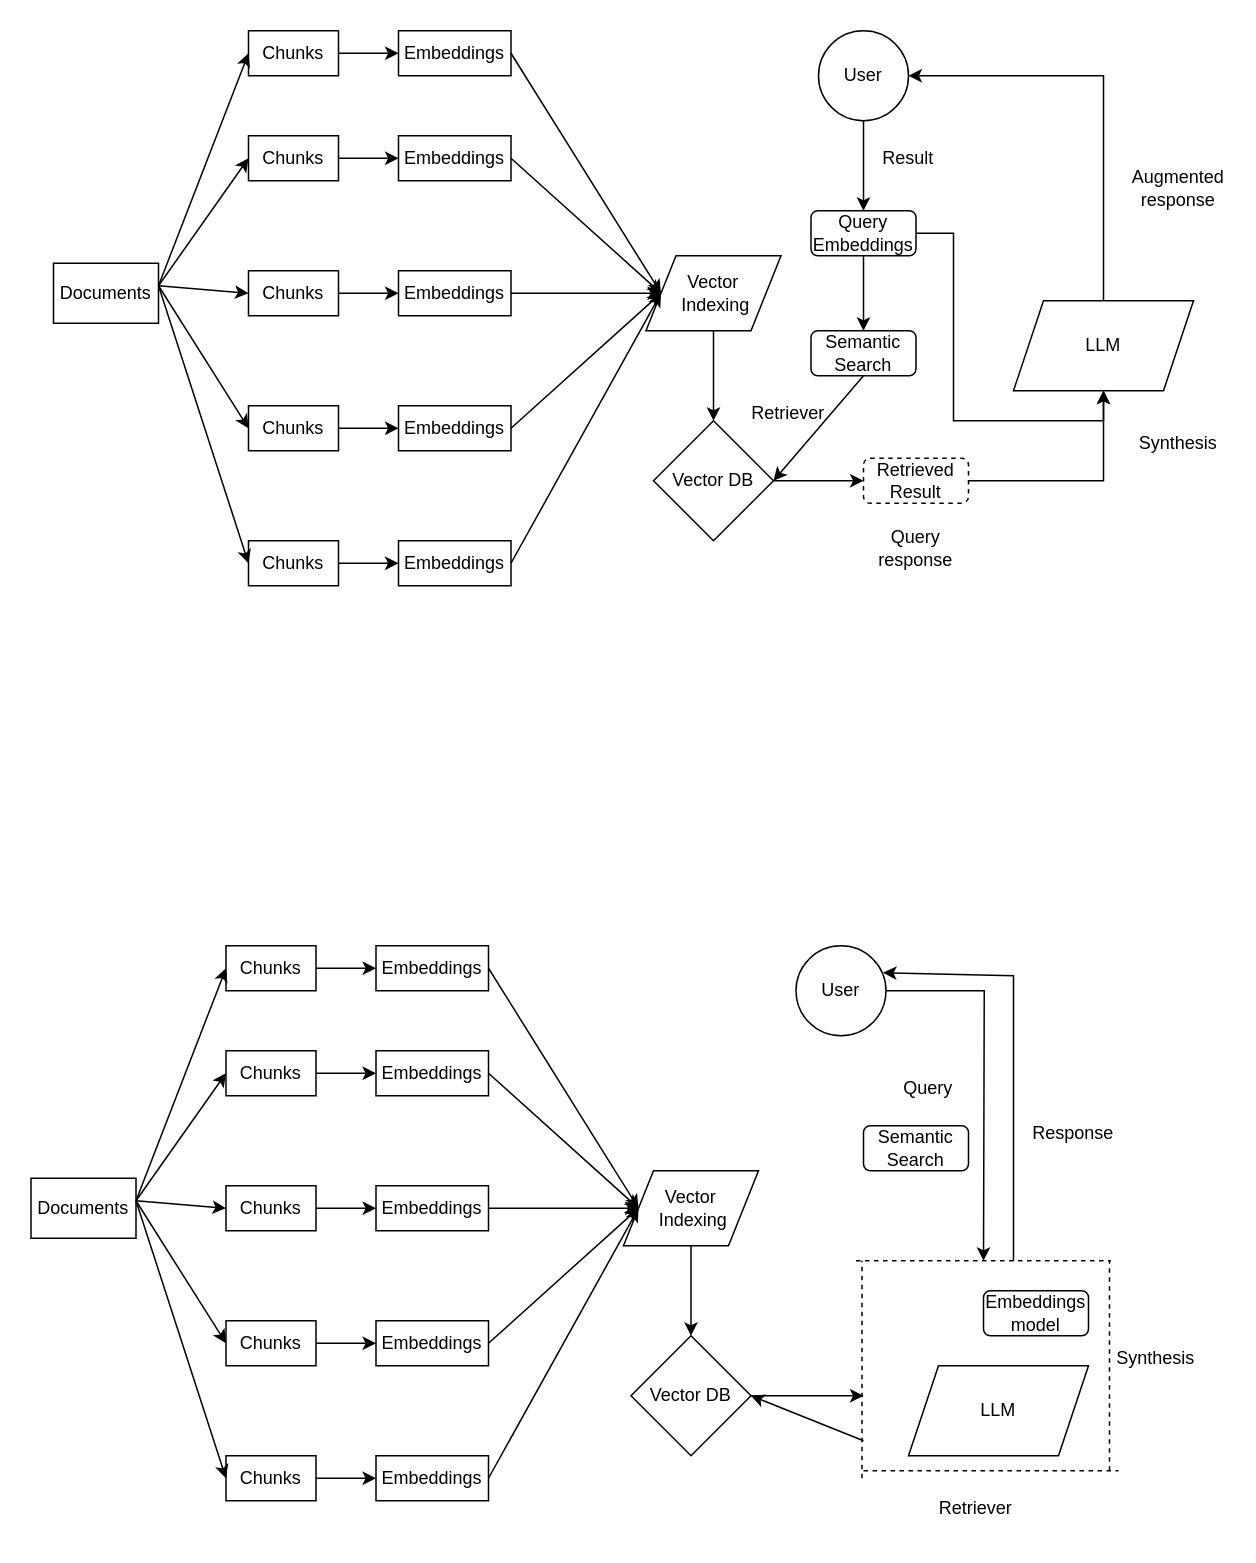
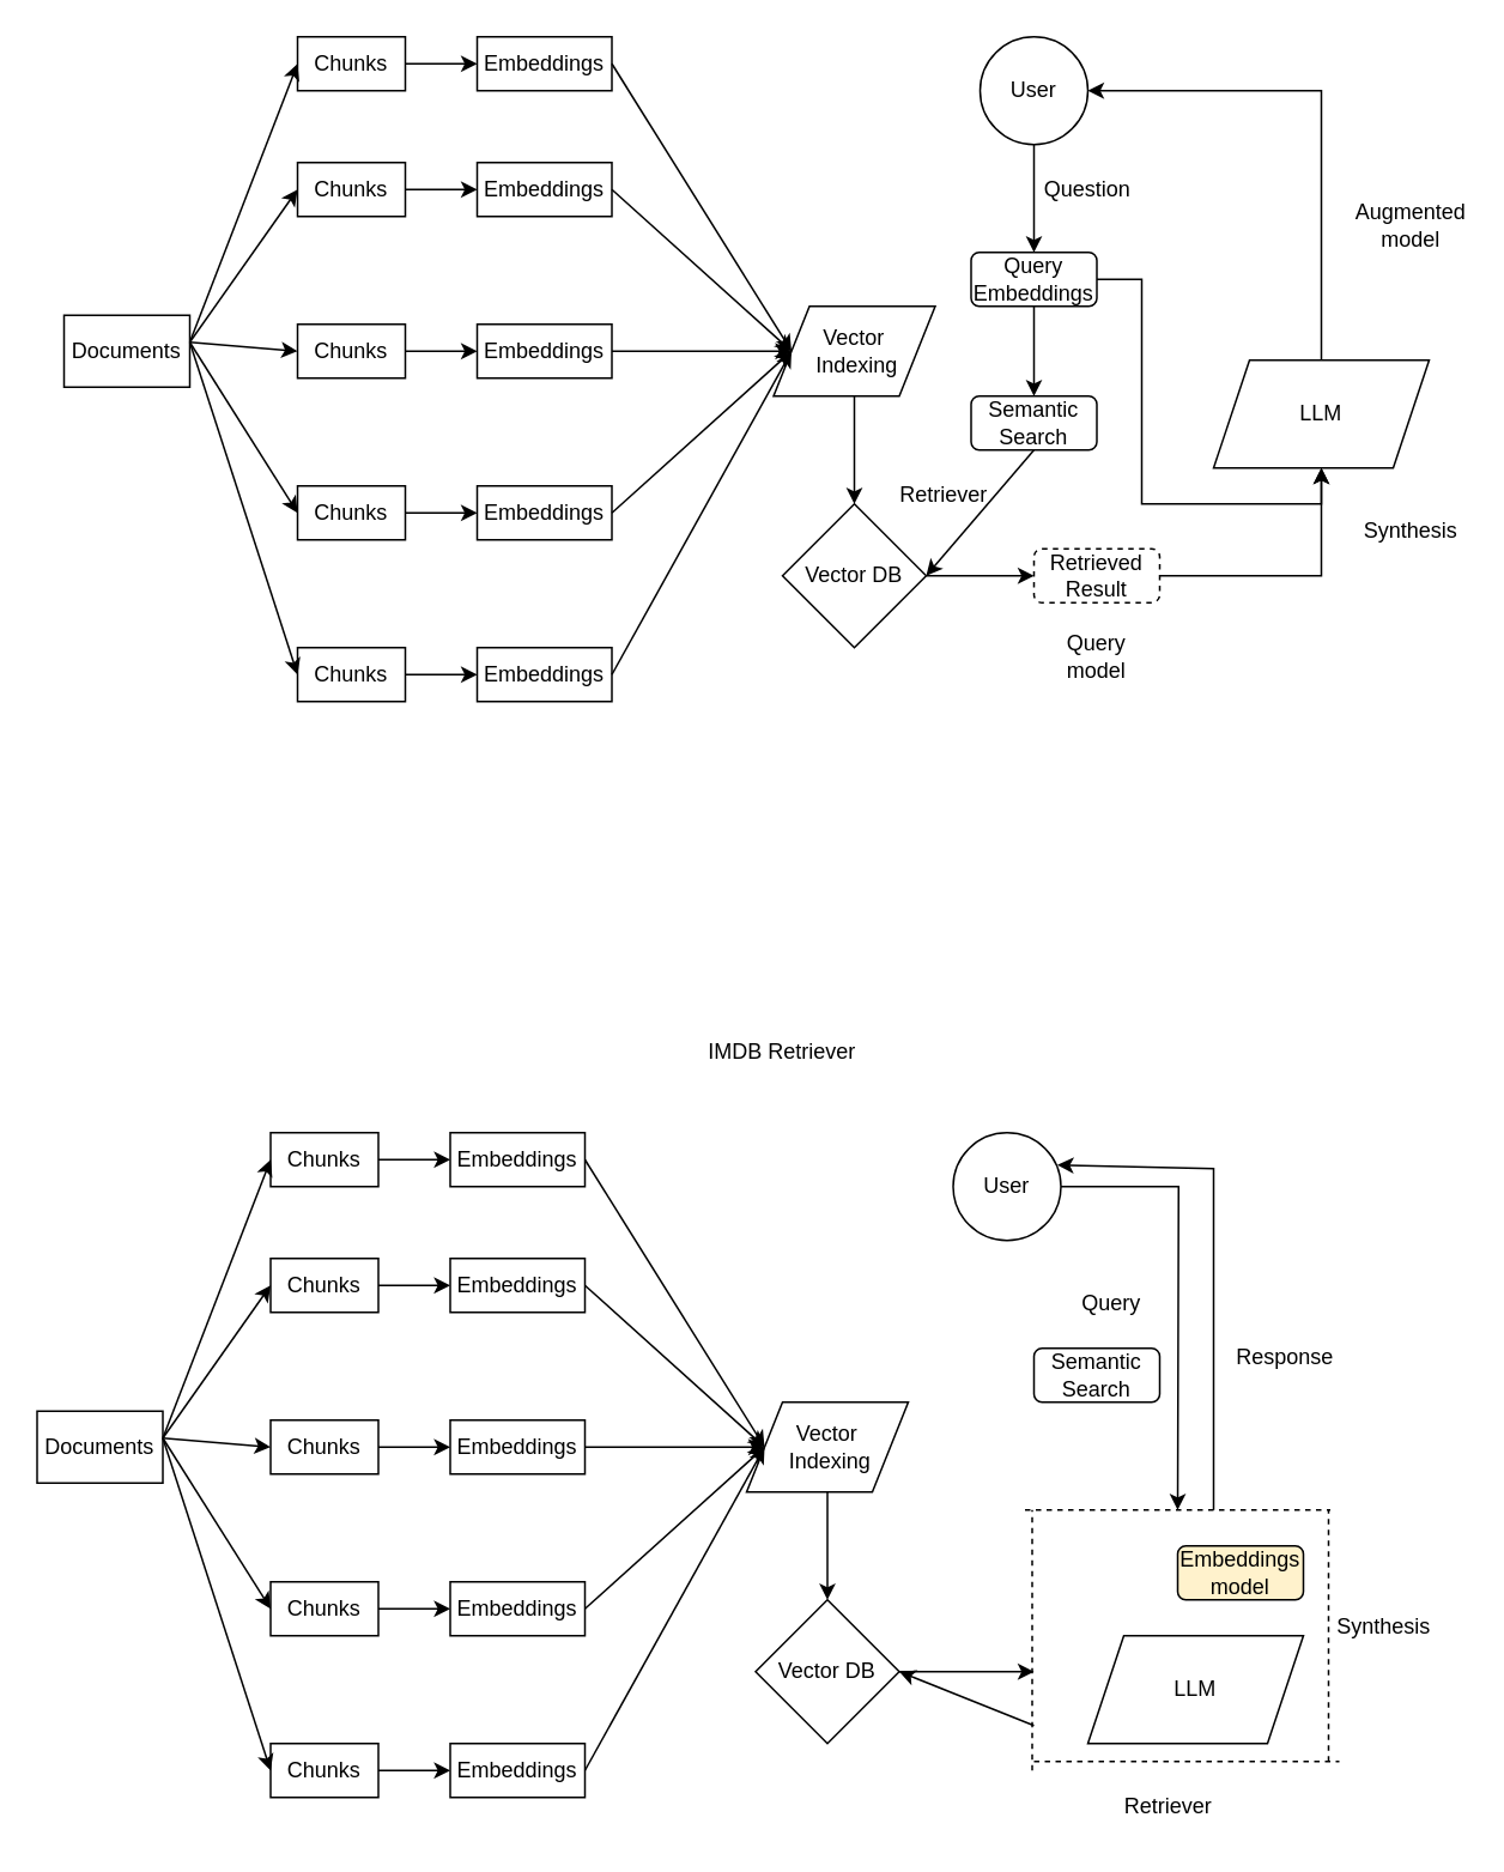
- <mxCell id="44" value="Result" style="text;html=1;align=center;verticalAlign=middle;whiteSpace=wrap;rounded=0;" parent="1" vertex="1"><mxGeometry x="575" y="90" width="60" height="30" as="geometry" /></mxCell>
+ <mxCell id="44" value="Question" style="text;html=1;align=center;verticalAlign=middle;whiteSpace=wrap;rounded=0;" parent="1" vertex="1"><mxGeometry x="575" y="90" width="60" height="30" as="geometry" /></mxCell>
- <mxCell id="14" value="Augmented response" style="text;html=1;align=center;verticalAlign=middle;whiteSpace=wrap;rounded=0;" parent="1" vertex="1"><mxGeometry x="755" y="110" width="60" height="30" as="geometry" /></mxCell>
+ <mxCell id="14" value="Augmented model" style="text;html=1;align=center;verticalAlign=middle;whiteSpace=wrap;rounded=0;" parent="1" vertex="1"><mxGeometry x="755" y="110" width="60" height="30" as="geometry" /></mxCell>
- <mxCell id="13" value="Query response" style="text;html=1;align=center;verticalAlign=middle;whiteSpace=wrap;rounded=0;" parent="1" vertex="1"><mxGeometry x="580" y="350" width="60" height="30" as="geometry" /></mxCell>
+ <mxCell id="13" value="Query model" style="text;html=1;align=center;verticalAlign=middle;whiteSpace=wrap;rounded=0;" parent="1" vertex="1"><mxGeometry x="580" y="350" width="60" height="30" as="geometry" /></mxCell>
+ <mxCell id="92" value="IMDB Retriever" style="text;html=1;align=center;verticalAlign=middle;whiteSpace=wrap;rounded=0;" parent="1" vertex="1"><mxGeometry x="355" y="570" width="160" height="30" as="geometry" /></mxCell>
- <mxCell id="84" value="Embeddings model" style="rounded=1;whiteSpace=wrap;html=1;" parent="1" vertex="1"><mxGeometry x="655" y="860" width="70" height="30" as="geometry" /></mxCell>
+ <mxCell id="84" value="Embeddings model" style="rounded=1;whiteSpace=wrap;html=1;fillColor=#fff2cc;" parent="1" vertex="1"><mxGeometry x="655" y="860" width="70" height="30" as="geometry" /></mxCell>
